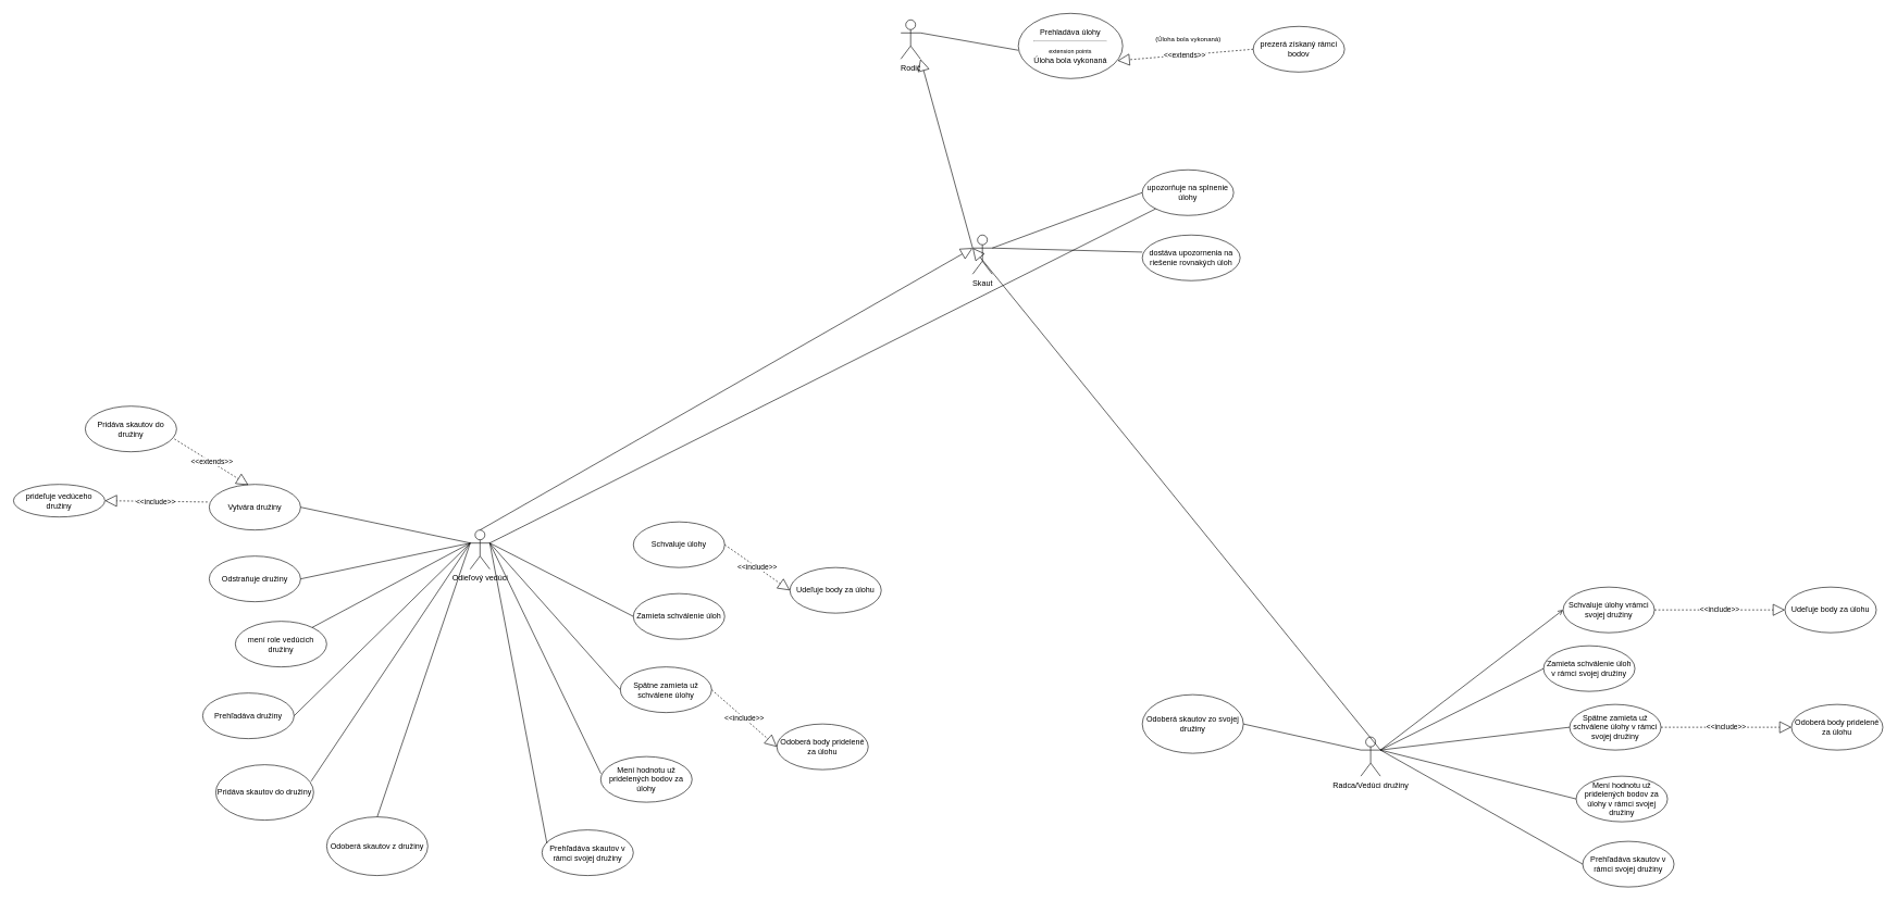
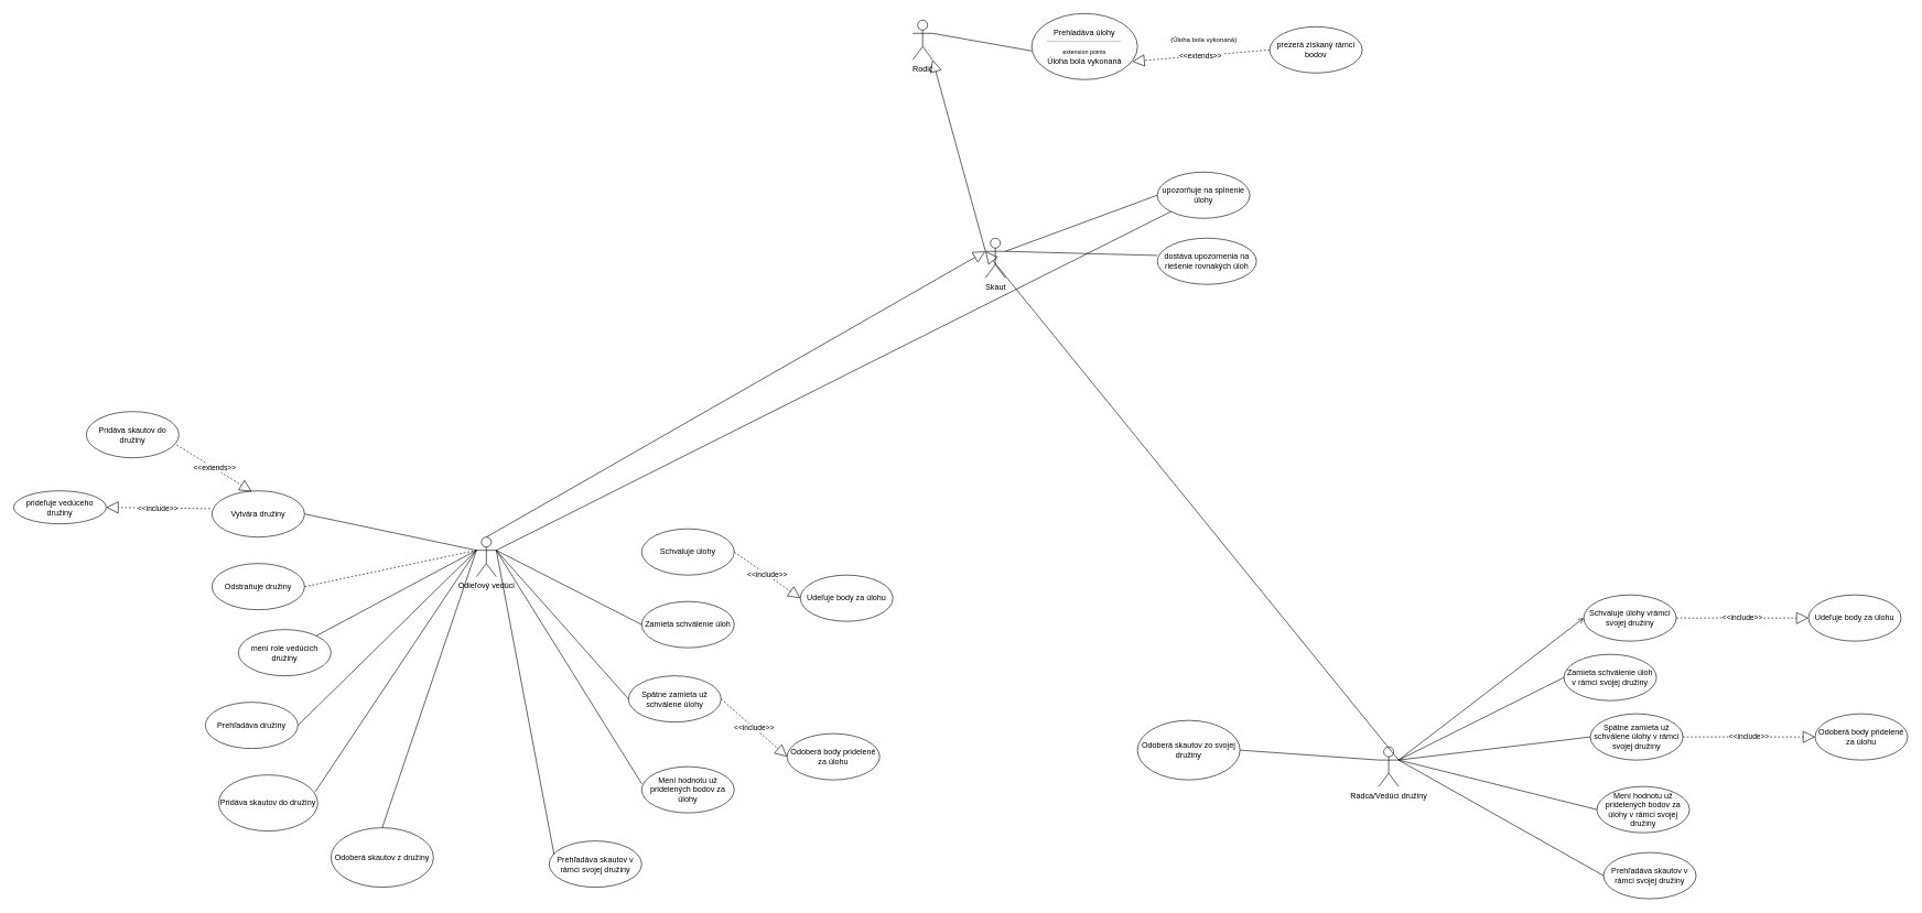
- <mxCell id="47" value="" style="endArrow=none;html=1;rounded=0;exitX=1;exitY=0.5;exitDx=0;exitDy=0;entryX=0;entryY=0.333;entryDx=0;entryDy=0;entryPerimeter=0;" edge="1" parent="1" source="43" target="5"><mxGeometry width="50" height="50" relative="1" as="geometry"><mxPoint x="740" y="862.5" as="sourcePoint" /><mxPoint x="790" y="812.5" as="targetPoint" /></mxGeometry></mxCell>
+ <mxCell id="47" value="" style="endArrow=none;html=1;rounded=0;exitX=1;exitY=0.5;exitDx=0;exitDy=0;entryX=0;entryY=0.333;entryDx=0;entryDy=0;entryPerimeter=0;dashed=1;" edge="1" parent="1" source="43" target="5"><mxGeometry width="50" height="50" relative="1" as="geometry"><mxPoint x="740" y="862.5" as="sourcePoint" /><mxPoint x="790" y="812.5" as="targetPoint" /></mxGeometry></mxCell>
- <mxCell id="35" value="Odoberá skautov zo svojej družiny" style="ellipse;whiteSpace=wrap;html=1;" vertex="1" parent="1"><mxGeometry x="1750" y="1065" width="155" height="90" as="geometry" /></mxCell>
+ <mxCell id="35" value="Odoberá skautov zo svojej družiny" style="ellipse;whiteSpace=wrap;html=1;" vertex="1" parent="1"><mxGeometry x="1720" y="1090" width="155" height="90" as="geometry" /></mxCell>
- <mxCell id="55" value="Mení hodnotu už pridelených bodov za úlohy" style="ellipse;whiteSpace=wrap;html=1;" vertex="1" parent="1"><mxGeometry x="920" y="1160" width="140" height="70" as="geometry" /></mxCell>
+ <mxCell id="55" value="Mení hodnotu už pridelených bodov za úlohy" style="ellipse;whiteSpace=wrap;html=1;" vertex="1" parent="1"><mxGeometry x="970" y="1160" width="140" height="70" as="geometry" /></mxCell>
